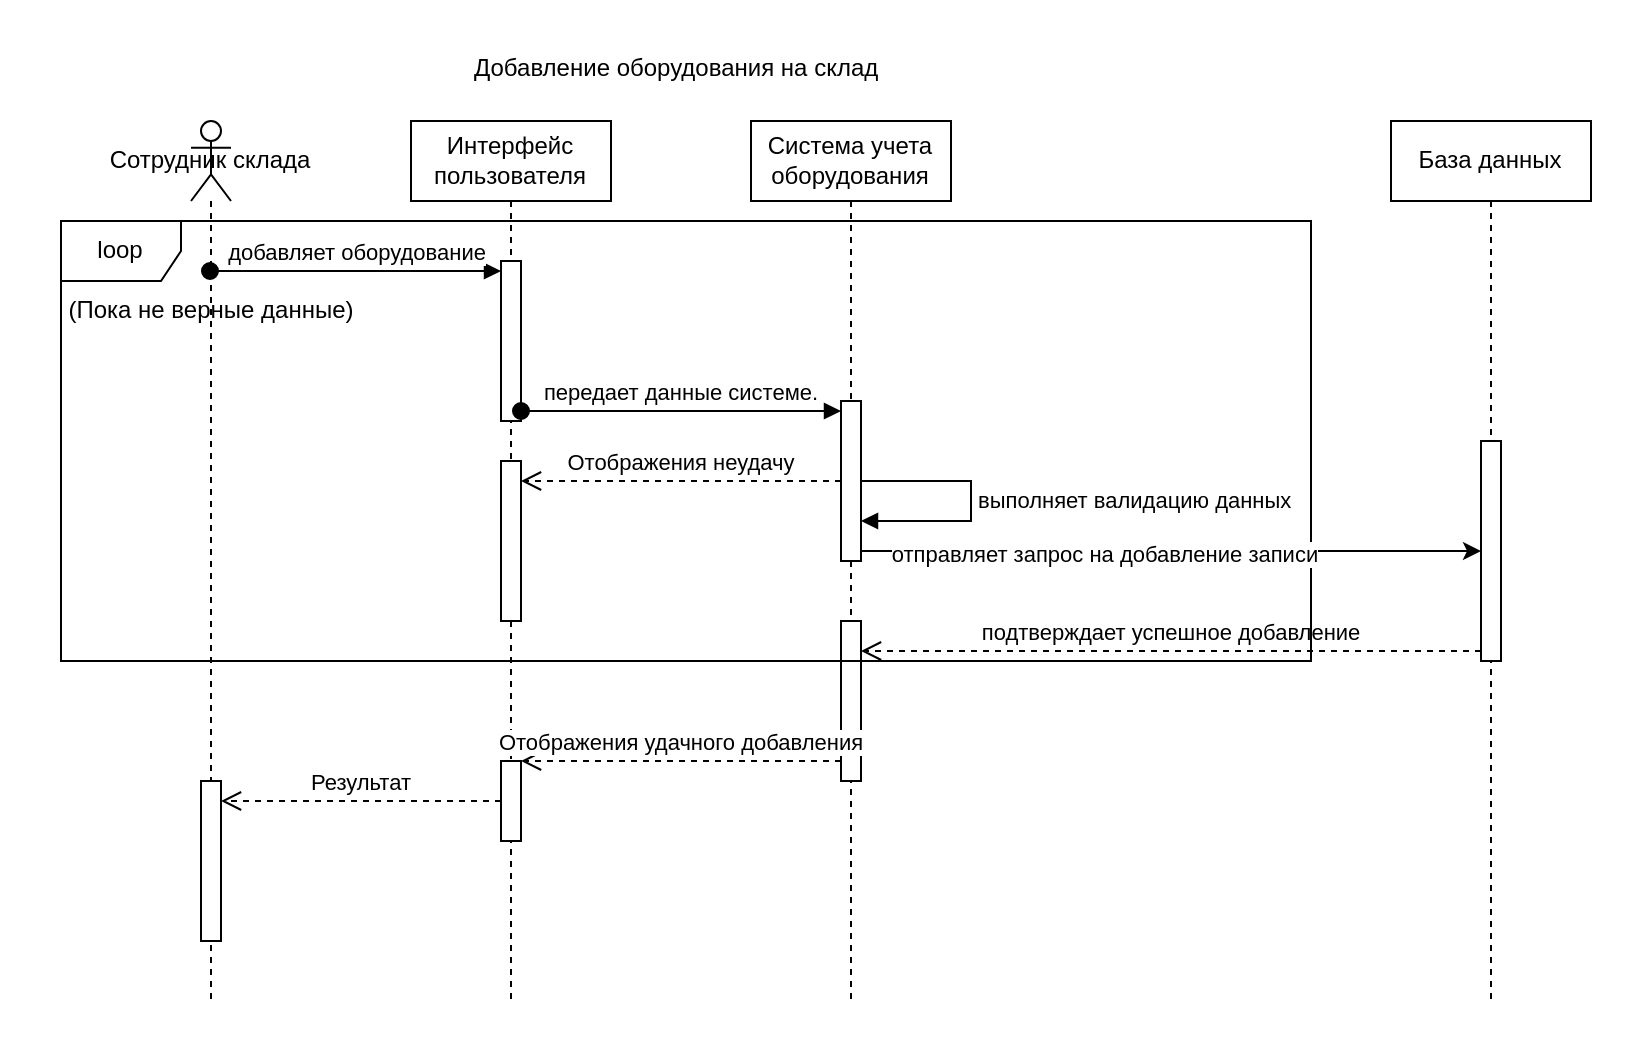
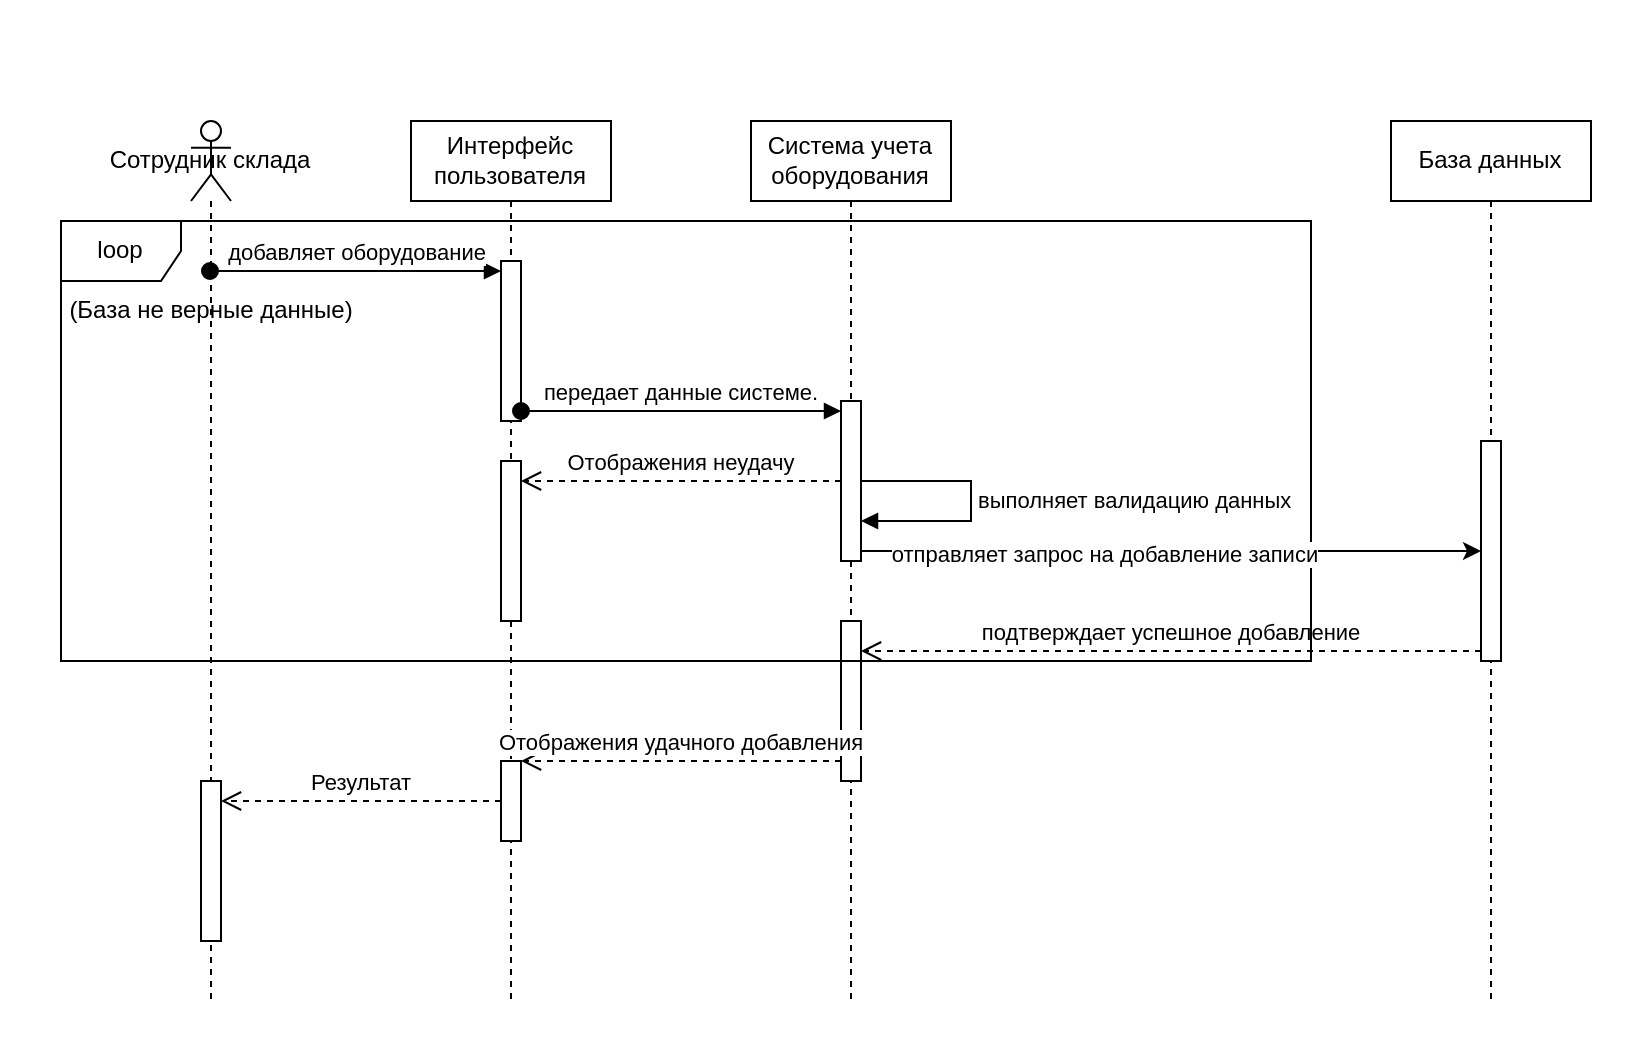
- <mxCell id="2" value="Добавление оборудования на склад" style="text;whiteSpace=wrap;html=1;" vertex="1" parent="1"><mxGeometry x="235" width="240" height="40" as="geometry" y="20" /></mxCell>
- <mxCell id="18" value="(Пока не верные данные)" style="text;html=1;align=center;verticalAlign=middle;resizable=0;points=[];autosize=1;strokeColor=none;fillColor=none;" vertex="1" parent="1"><mxGeometry x="20" y="140" width="170" height="30" as="geometry" /></mxCell>
+ <mxCell id="18" value="(База не верные данные)" style="text;html=1;align=center;verticalAlign=middle;resizable=0;points=[];autosize=1;strokeColor=none;fillColor=none;" vertex="1" parent="1"><mxGeometry x="20" y="140" width="170" height="30" as="geometry" /></mxCell>
